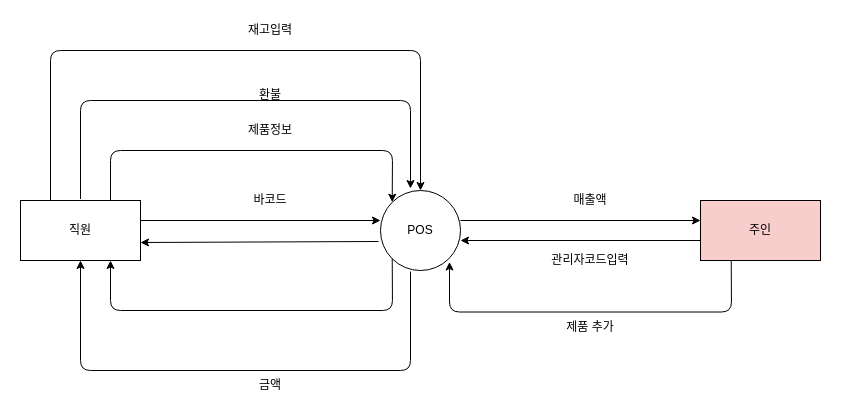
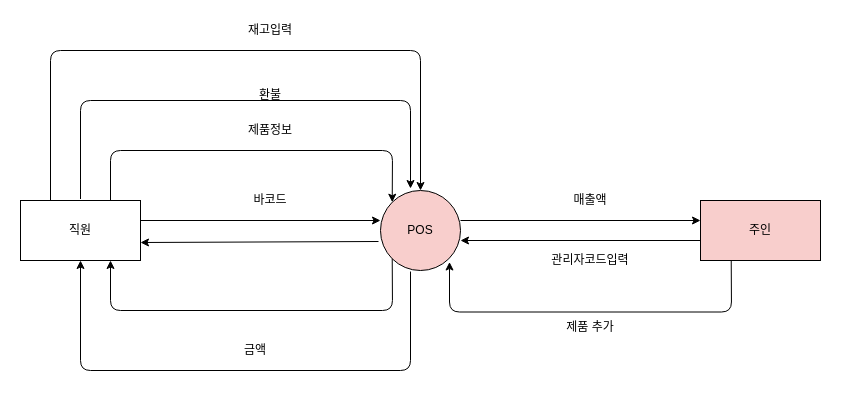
- <mxCell id="2" value="POS" style="ellipse;whiteSpace=wrap;html=1;aspect=fixed;" vertex="1" parent="1"><mxGeometry x="380" y="190" width="80" height="80" as="geometry" /></mxCell>
+ <mxCell id="2" value="POS" style="ellipse;whiteSpace=wrap;html=1;aspect=fixed;fillColor=#f8cecc;" vertex="1" parent="1"><mxGeometry x="380" y="190" width="80" height="80" as="geometry" /></mxCell>
- <mxCell id="16" value="금액" style="text;html=1;strokeColor=none;fillColor=none;align=center;verticalAlign=middle;whiteSpace=wrap;rounded=0;" vertex="1" parent="1"><mxGeometry x="235" y="375" width="70" height="20" as="geometry" /></mxCell>
+ <mxCell id="16" value="금액" style="text;html=1;strokeColor=none;fillColor=none;align=center;verticalAlign=middle;whiteSpace=wrap;rounded=0;" vertex="1" parent="1"><mxGeometry x="220" y="340" width="70" height="20" as="geometry" /></mxCell>
